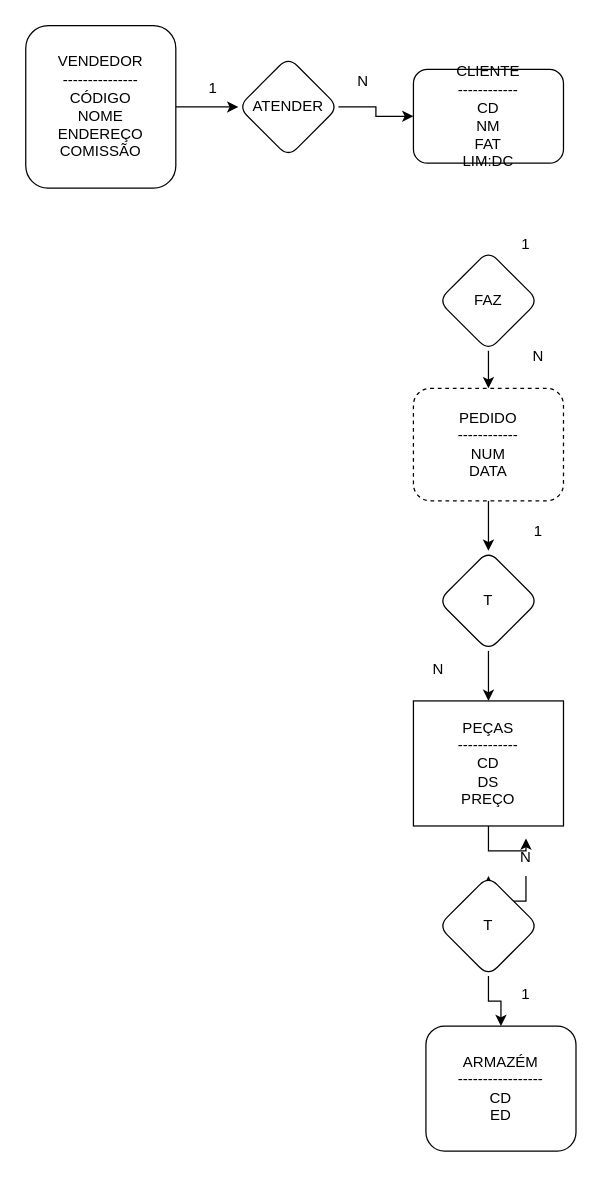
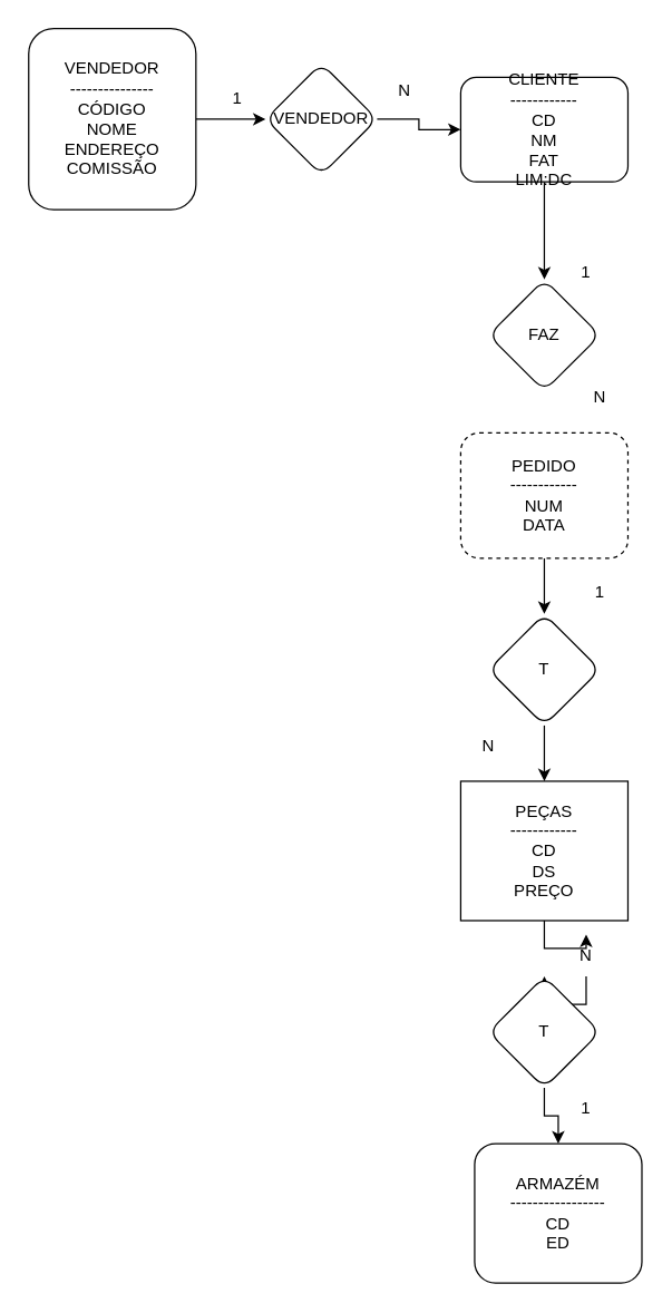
- <mxCell id="5" value="ATENDER" style="rhombus;whiteSpace=wrap;html=1;rounded=1;" vertex="1" parent="1"><mxGeometry x="190" y="45" width="80" height="80" as="geometry" /></mxCell>
+ <mxCell id="5" value="VENDEDOR" style="rhombus;whiteSpace=wrap;html=1;rounded=1;" vertex="1" parent="1"><mxGeometry x="190" y="45" width="80" height="80" as="geometry" /></mxCell>
+ <mxCell id="6" value="" style="edgeStyle=orthogonalEdgeStyle;rounded=0;orthogonalLoop=1;jettySize=auto;html=1;" edge="1" parent="1" source="7" target="9"><mxGeometry relative="1" as="geometry" /></mxCell>
- <mxCell id="8" value="" style="edgeStyle=orthogonalEdgeStyle;rounded=0;orthogonalLoop=1;jettySize=auto;html=1;" edge="1" parent="1" source="9" target="11"><mxGeometry relative="1" as="geometry" /></mxCell>
